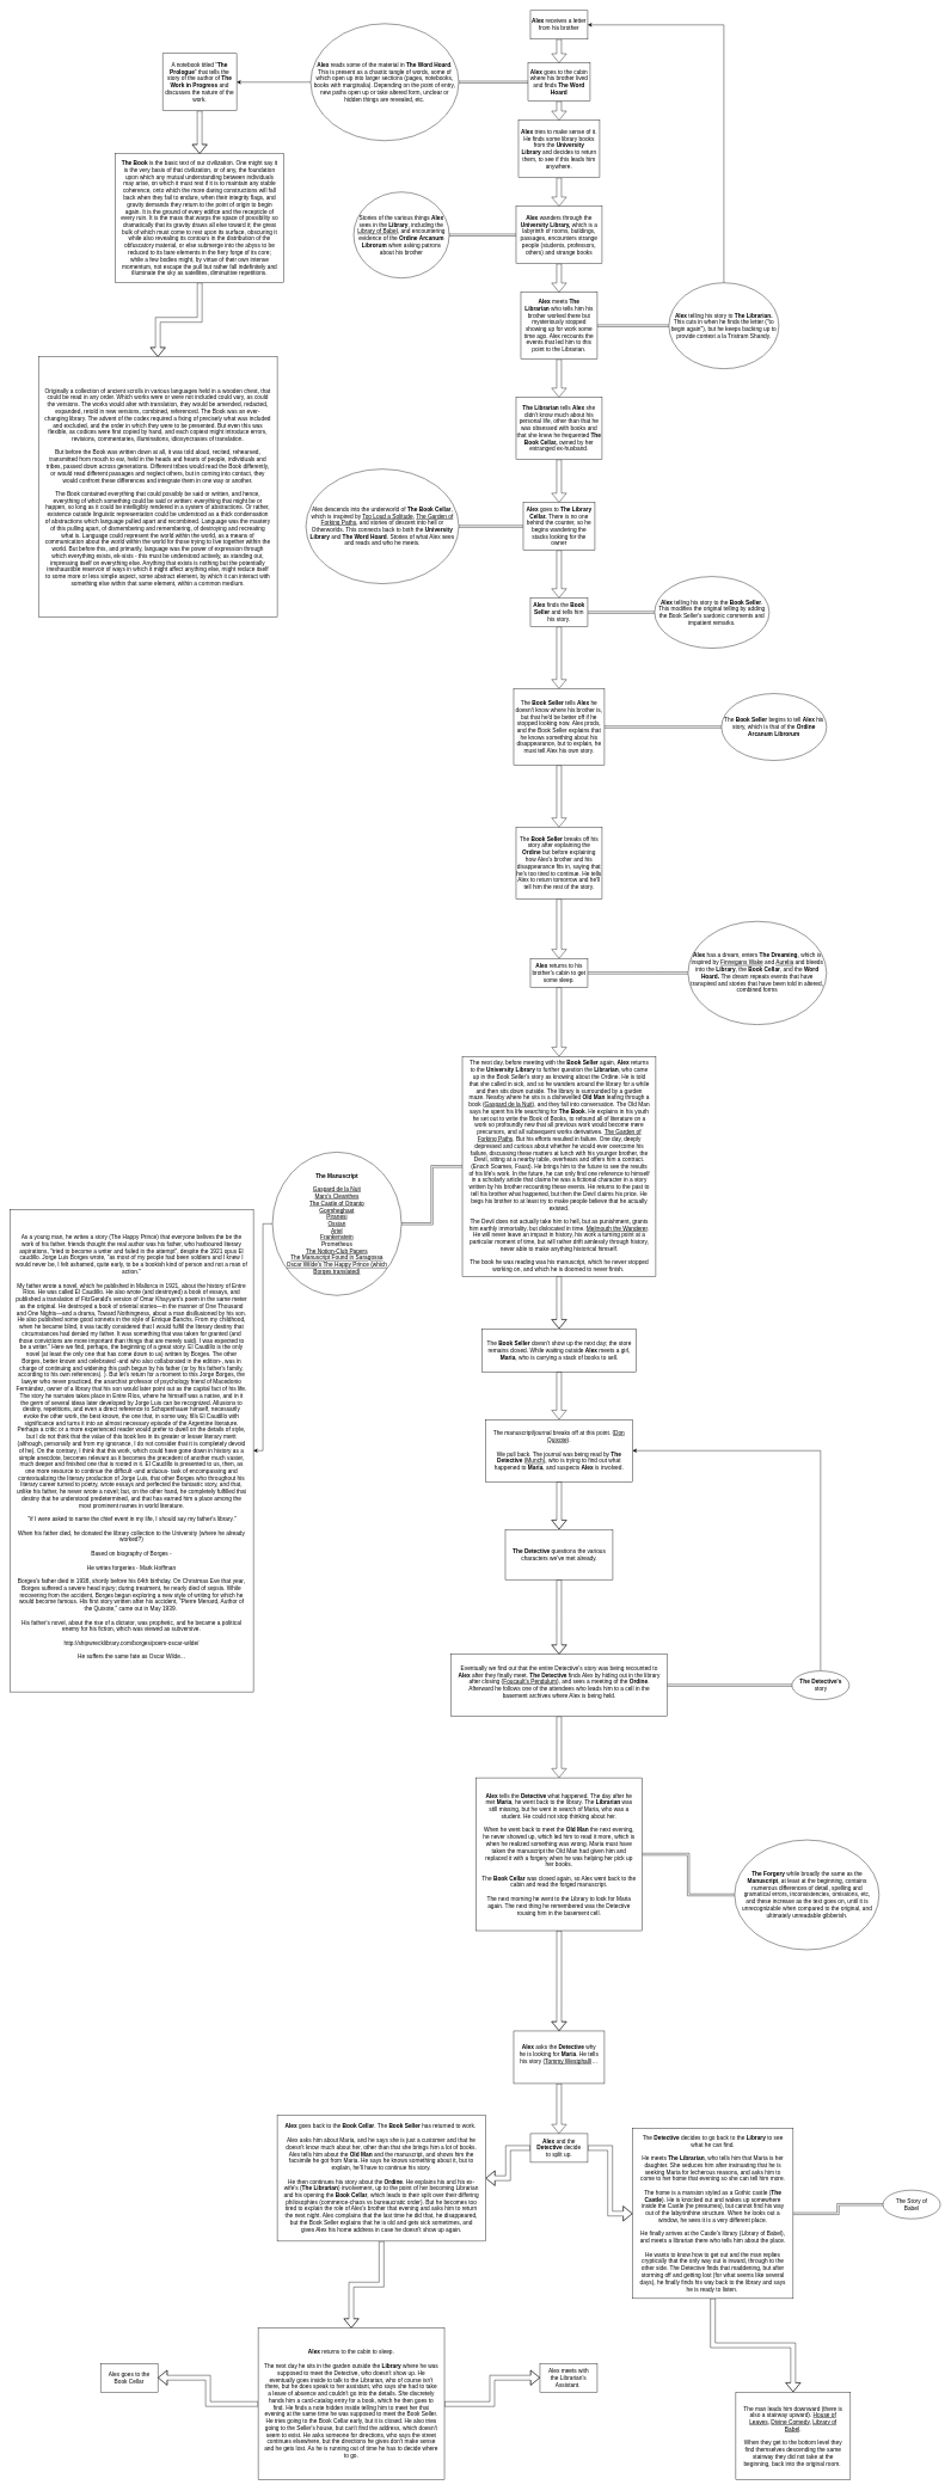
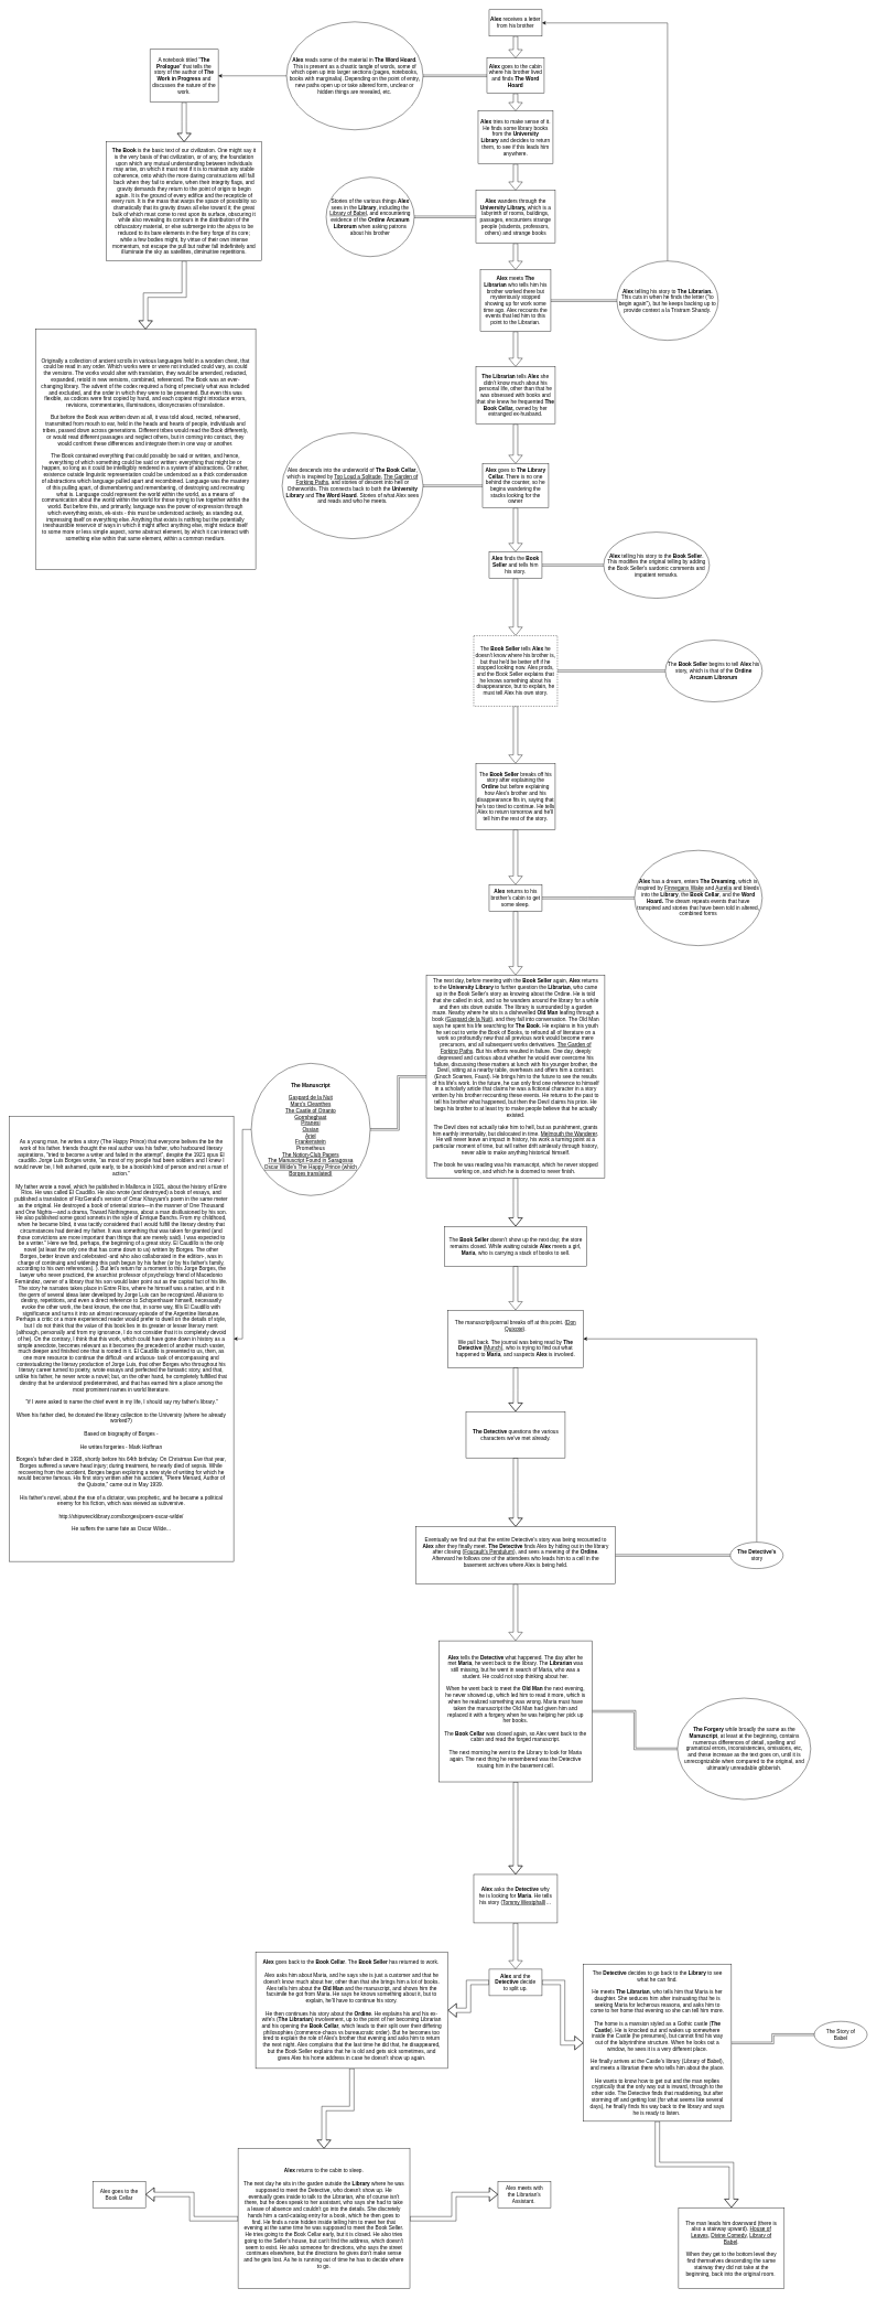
- <mxCell id="34" value="The &lt;b&gt;Book Seller &lt;/b&gt;tells &lt;b&gt;Alex&lt;/b&gt;&amp;nbsp;he doesn't know where his brother is, but that he'd be better off if he stopped looking now. Alex prods, and the Book Seller explains that he knows something about his disappearance, but to explain, he must tell Alex his own story." style="whiteSpace=wrap;html=1;rounded=0;fontStyle=0;" vertex="1" parent="1"><mxGeometry x="1075" y="1440" width="190" height="160" as="geometry" /></mxCell>
+ <mxCell id="34" value="The &lt;b&gt;Book Seller &lt;/b&gt;tells &lt;b&gt;Alex&lt;/b&gt;&amp;nbsp;he doesn't know where his brother is, but that he'd be better off if he stopped looking now. Alex prods, and the Book Seller explains that he knows something about his disappearance, but to explain, he must tell Alex his own story." style="whiteSpace=wrap;html=1;rounded=0;fontStyle=0;dashed=1;" vertex="1" parent="1"><mxGeometry x="1075" y="1440" width="190" height="160" as="geometry" /></mxCell>
